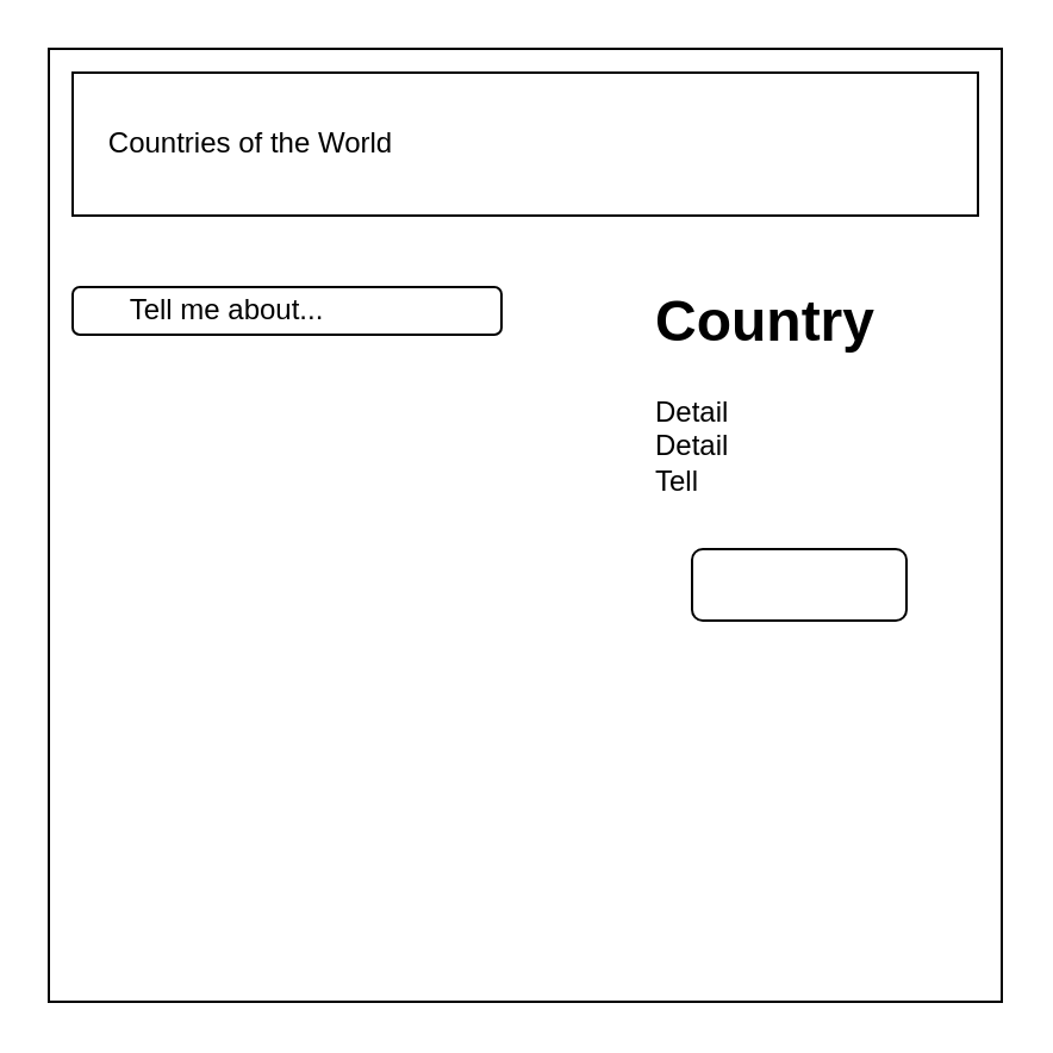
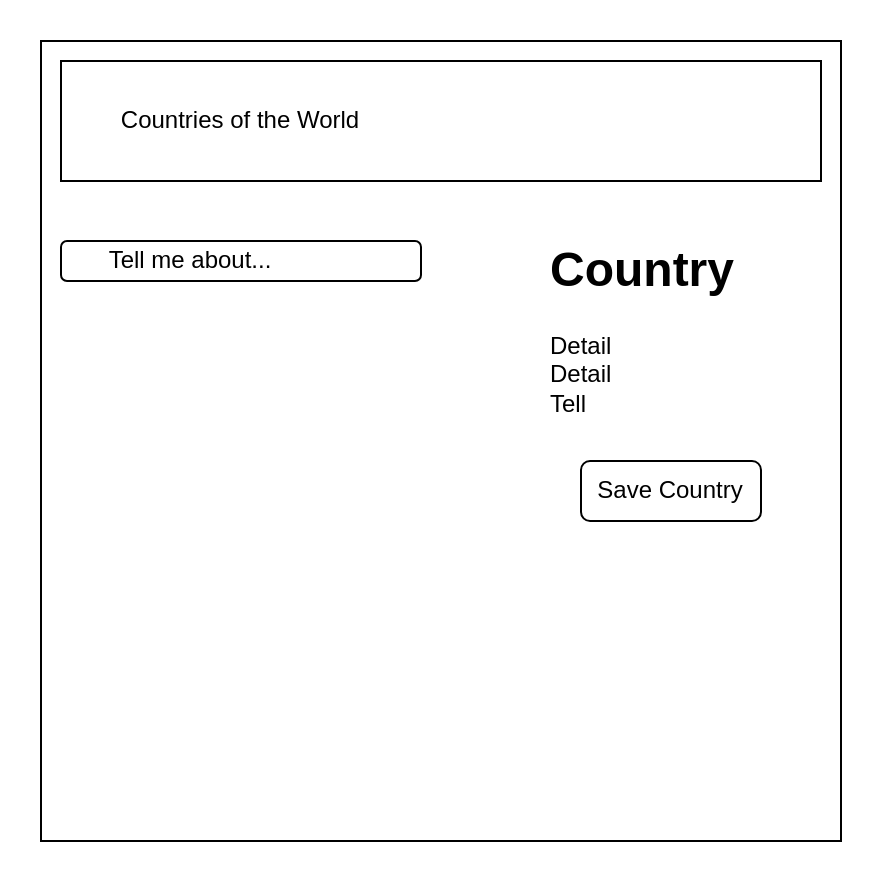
- <mxCell id="4" value="Countries of the World" style="text;html=1;strokeColor=none;fillColor=none;align=center;verticalAlign=middle;whiteSpace=wrap;rounded=0;" vertex="1" parent="1"><mxGeometry x="40" y="45" width="130" height="30" as="geometry" /></mxCell>
+ <mxCell id="4" value="Countries of the World" style="text;html=1;strokeColor=none;fillColor=none;align=center;verticalAlign=middle;whiteSpace=wrap;rounded=0;" vertex="1" parent="1"><mxGeometry x="55" y="45" width="130" height="30" as="geometry" /></mxCell>
+ <mxCell id="9" value="Save Country" style="text;html=1;strokeColor=none;fillColor=none;align=center;verticalAlign=middle;whiteSpace=wrap;rounded=0;" vertex="1" parent="1"><mxGeometry x="290" y="230" width="90" height="30" as="geometry" /></mxCell>
